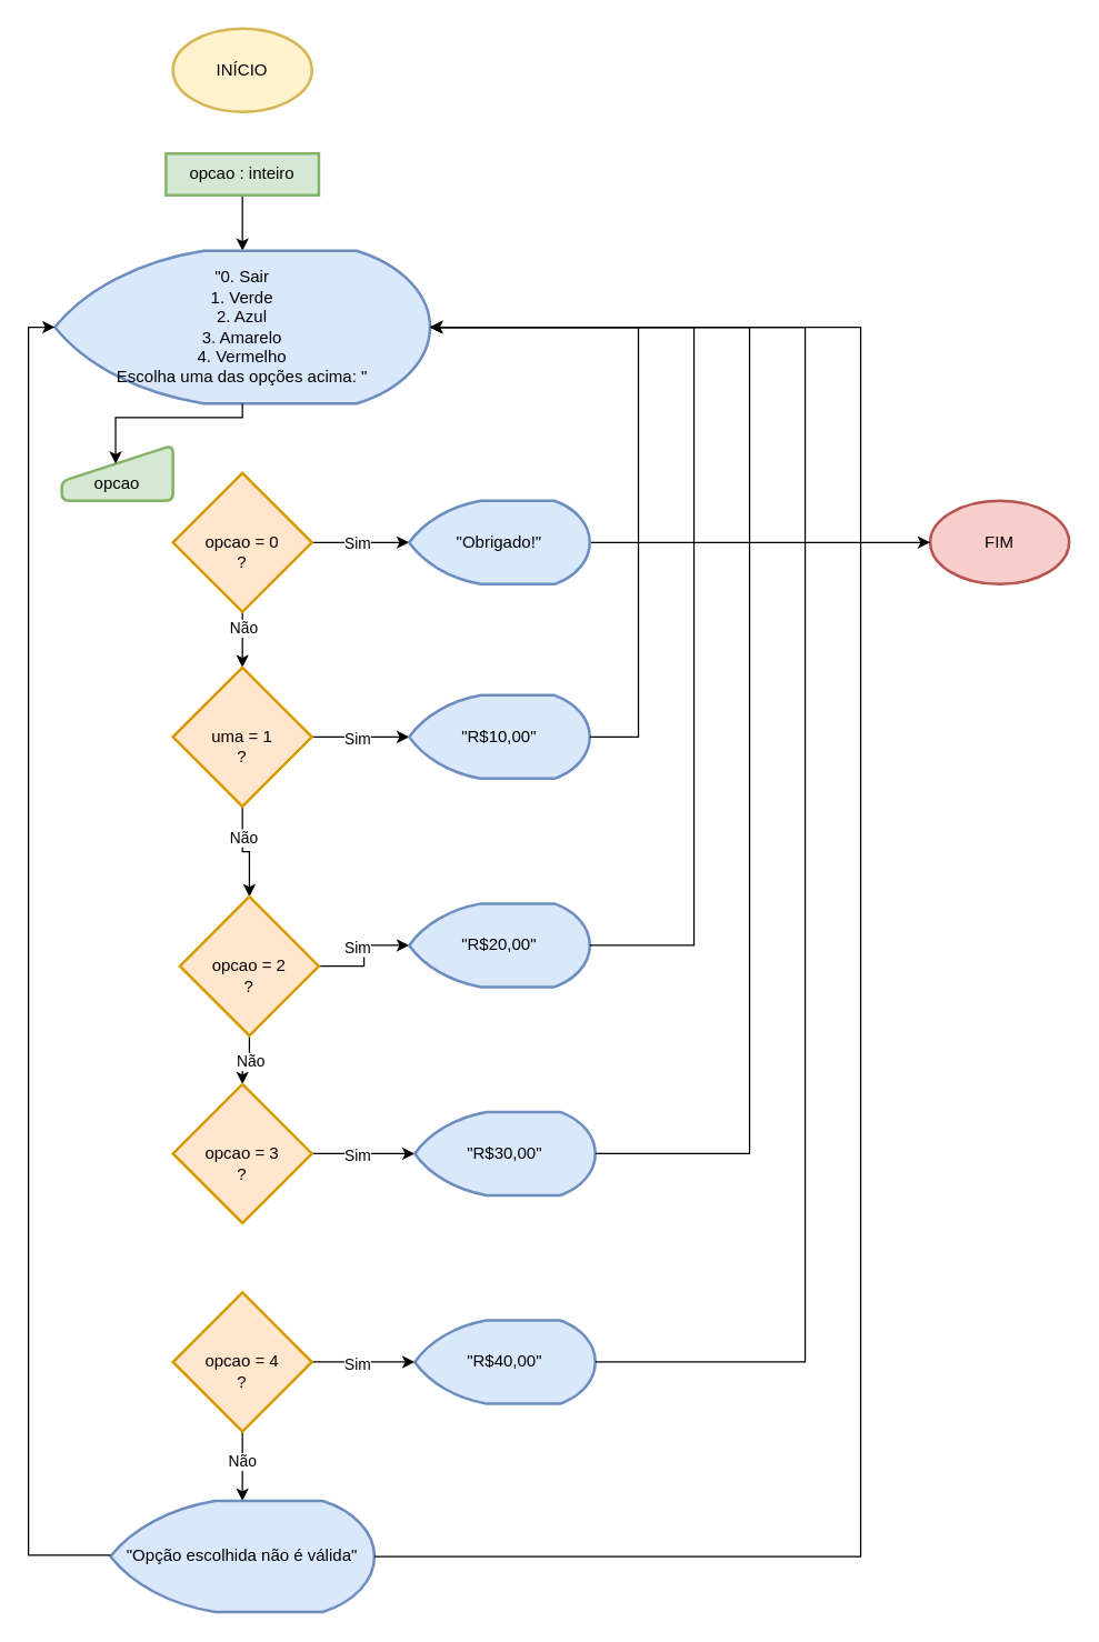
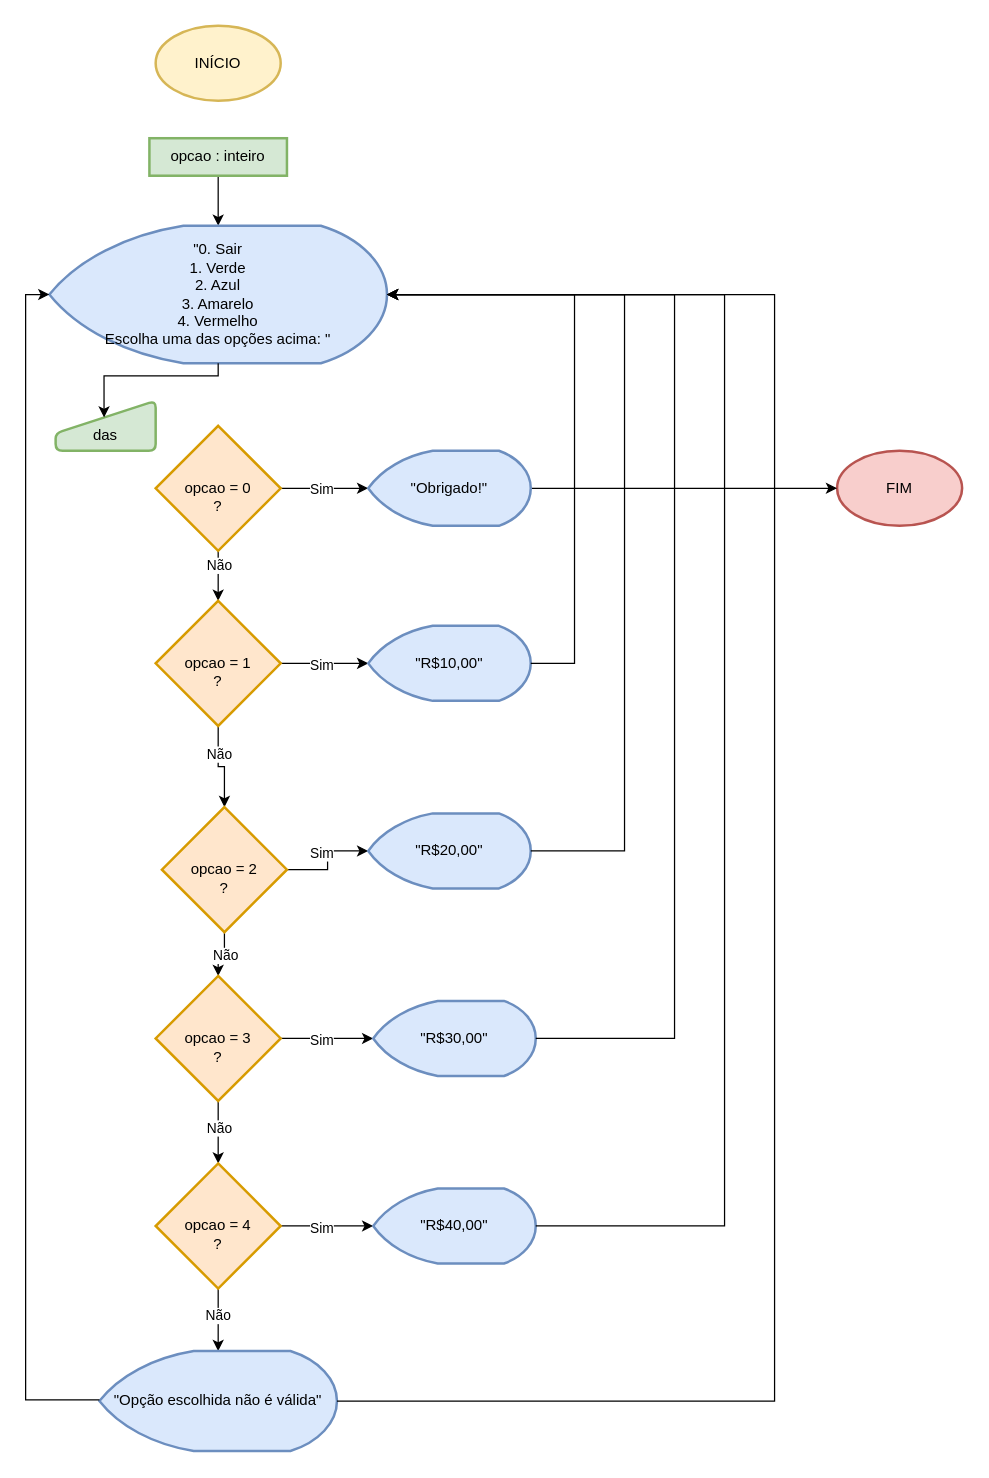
- <mxCell id="40" value="&lt;div&gt;&lt;br&gt;&lt;/div&gt;opcao" style="html=1;strokeWidth=2;shape=manualInput;whiteSpace=wrap;rounded=1;size=26;arcSize=11;fillColor=#d5e8d4;strokeColor=#82b366;" parent="1" vertex="1"><mxGeometry x="44" y="320" width="80" height="40" as="geometry" /></mxCell>
+ <mxCell id="40" value="&lt;div&gt;&lt;br&gt;&lt;/div&gt;das" style="html=1;strokeWidth=2;shape=manualInput;whiteSpace=wrap;rounded=1;size=26;arcSize=11;fillColor=#d5e8d4;strokeColor=#82b366;" parent="1" vertex="1"><mxGeometry x="44" y="320" width="80" height="40" as="geometry" /></mxCell>
- <mxCell id="17" value="&lt;div&gt;&lt;br&gt;&lt;/div&gt;uma = 1&lt;div&gt;?&lt;/div&gt;" style="strokeWidth=2;html=1;shape=mxgraph.flowchart.decision;whiteSpace=wrap;fillColor=#ffe6cc;strokeColor=#d79b00;" parent="1" vertex="1"><mxGeometry x="124" y="480" width="100" height="100" as="geometry" /></mxCell>
+ <mxCell id="17" value="&lt;div&gt;&lt;br&gt;&lt;/div&gt;opcao = 1&lt;div&gt;?&lt;/div&gt;" style="strokeWidth=2;html=1;shape=mxgraph.flowchart.decision;whiteSpace=wrap;fillColor=#ffe6cc;strokeColor=#d79b00;" parent="1" vertex="1"><mxGeometry x="124" y="480" width="100" height="100" as="geometry" /></mxCell>
+ <mxCell id="24" value="" style="edgeStyle=orthogonalEdgeStyle;rounded=0;orthogonalLoop=1;jettySize=auto;html=1;" parent="1" source="27" target="31" edge="1"><mxGeometry relative="1" as="geometry" /></mxCell>
+ <mxCell id="25" value="Não" style="edgeLabel;html=1;align=center;verticalAlign=middle;resizable=0;points=[];" parent="24" vertex="1" connectable="0"><mxGeometry x="-0.04" relative="1" as="geometry"><mxPoint y="-3" as="offset" /></mxGeometry></mxCell>
